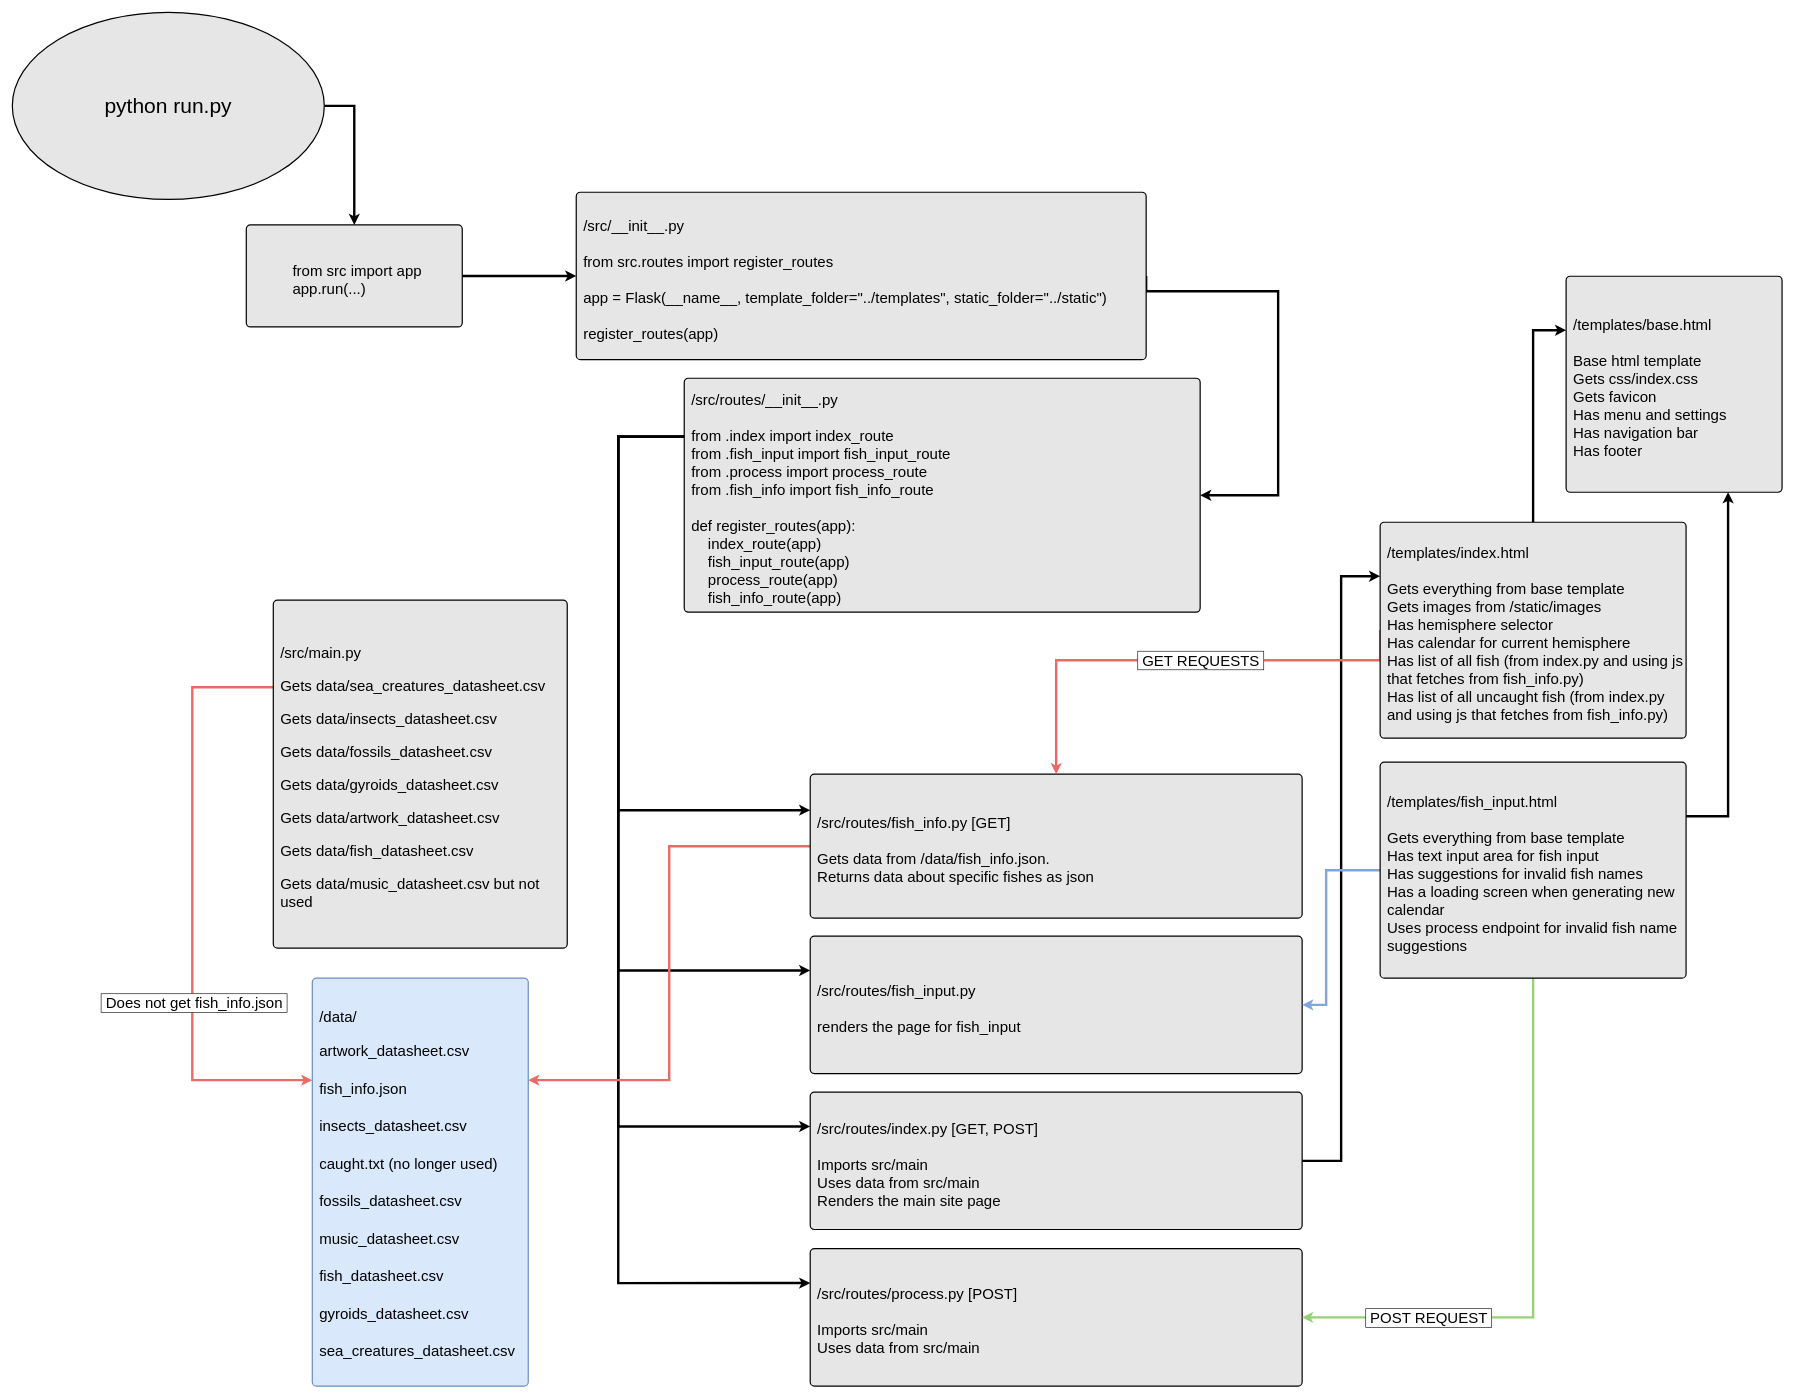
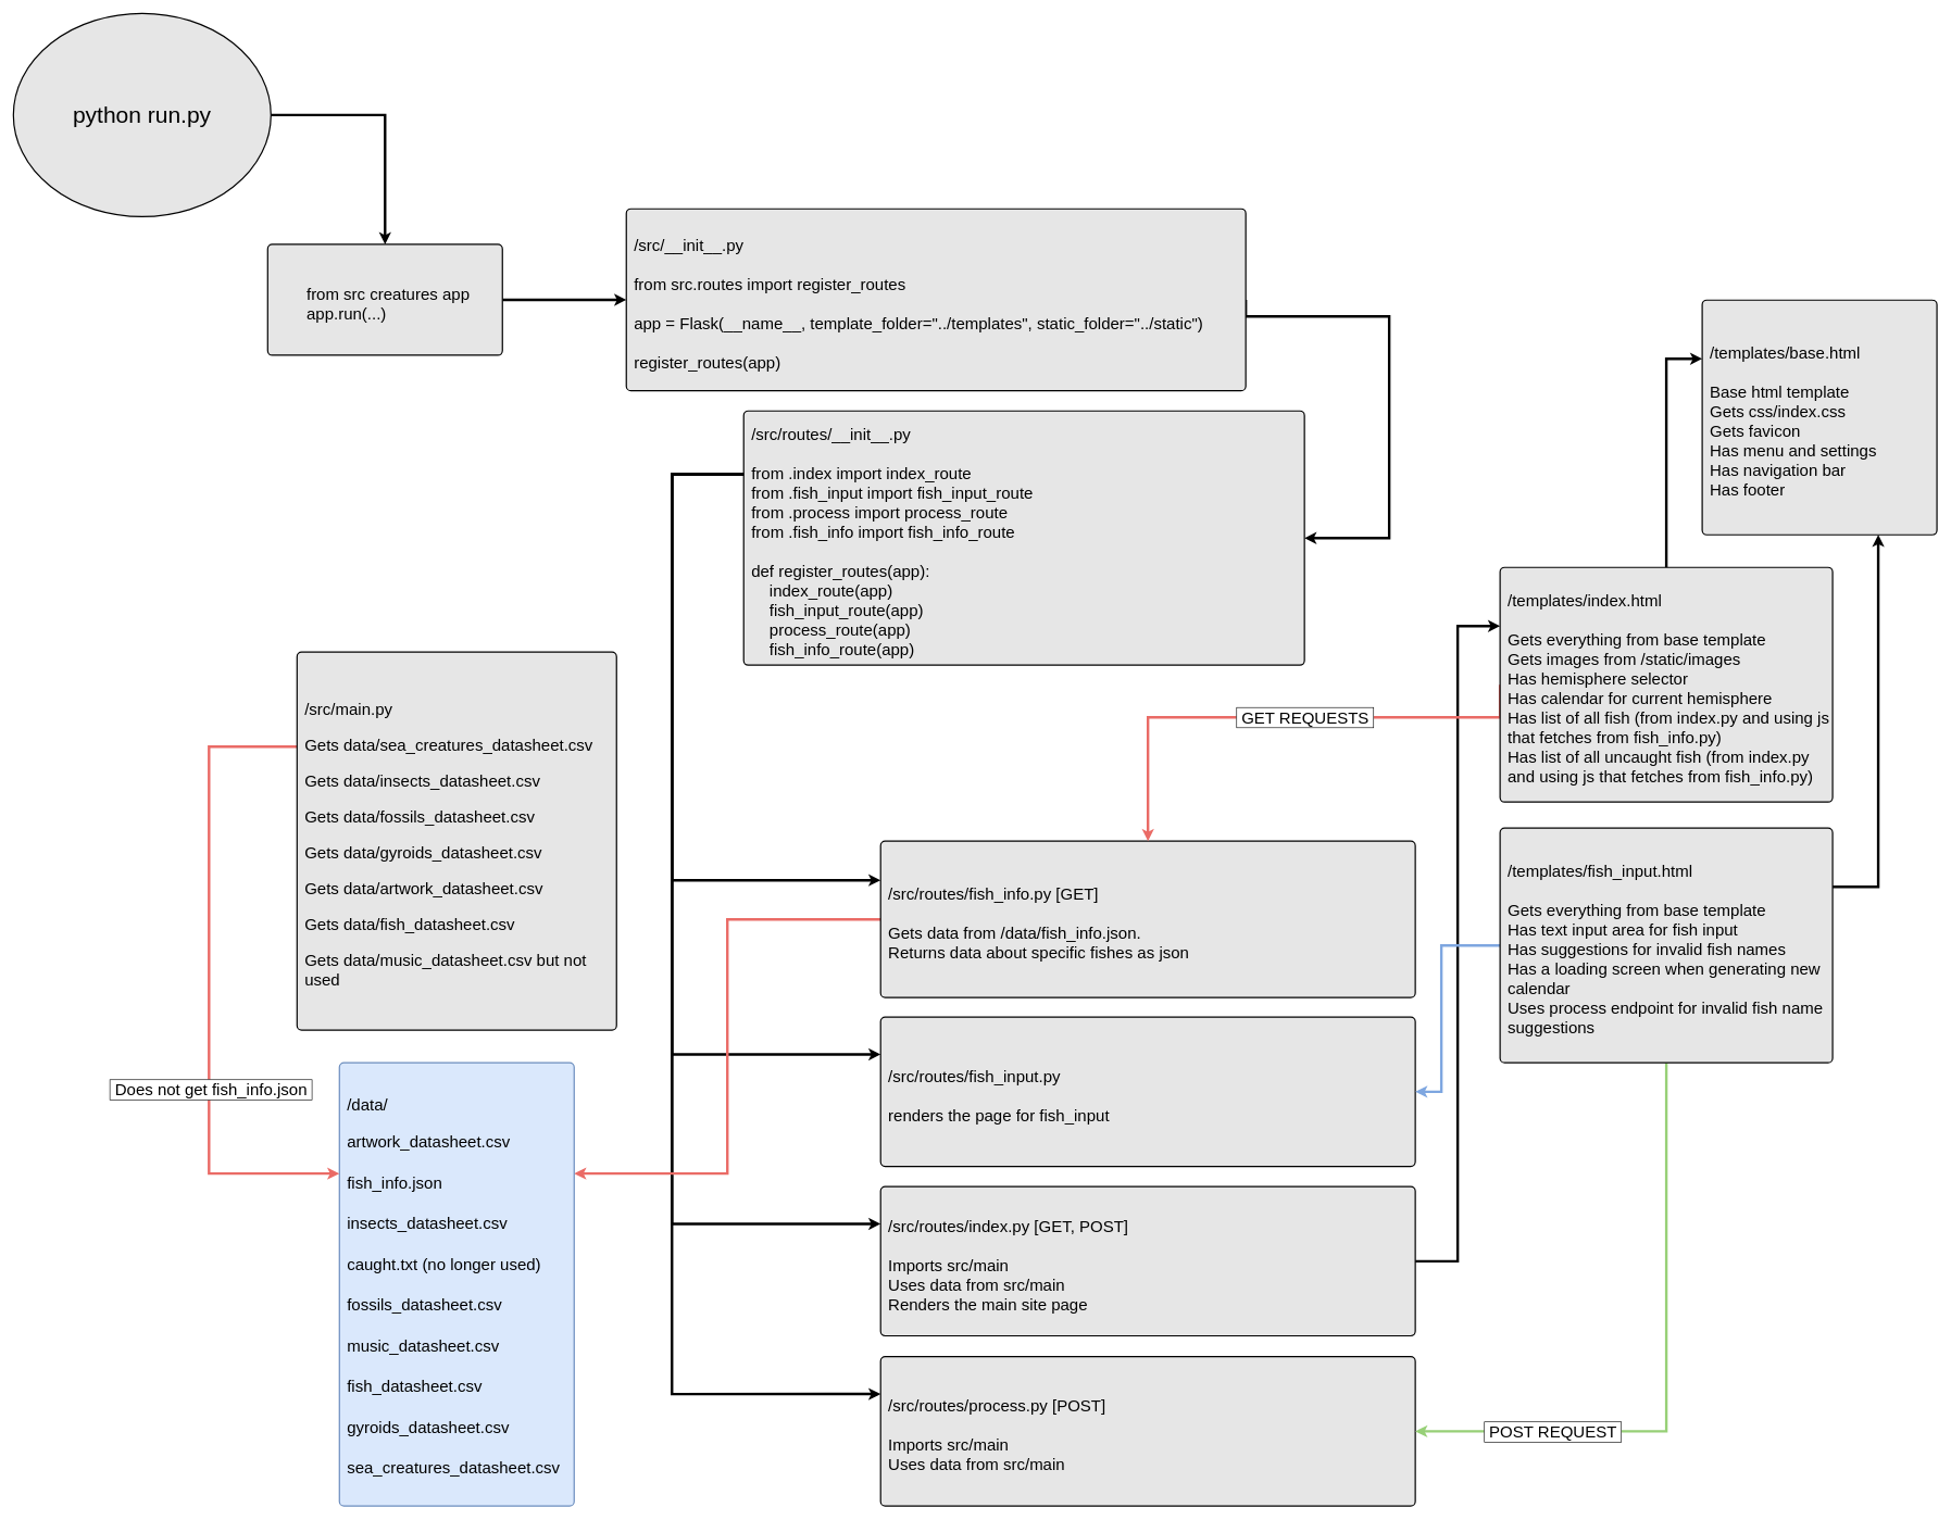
- <mxCell id="3" value="&lt;font style=&quot;font-size: 35px&quot;&gt;python run.py&lt;/font&gt;" style="strokeWidth=2;html=1;shape=mxgraph.flowchart.start_1;whiteSpace=wrap;fillColor=#E6E6E6;gradientColor=none;fontSize=25;align=center;" vertex="1" parent="1"><mxGeometry x="20" y="20" width="520" height="312" as="geometry" /></mxCell>
+ <mxCell id="3" value="&lt;font style=&quot;font-size: 35px&quot;&gt;python run.py&lt;/font&gt;" style="strokeWidth=2;html=1;shape=mxgraph.flowchart.start_1;whiteSpace=wrap;fillColor=#E6E6E6;gradientColor=none;fontSize=25;align=center;" vertex="1" parent="1"><mxGeometry x="20" y="20" width="395" height="312" as="geometry" /></mxCell>
- <mxCell id="7" value="&lt;div&gt;&lt;span&gt;from src import app&lt;/span&gt;&lt;/div&gt;&lt;div style=&quot;text-align: left&quot;&gt;&lt;span&gt;app.run(...)&lt;/span&gt;&lt;/div&gt;&lt;div&gt;&lt;/div&gt;&lt;div&gt;&lt;/div&gt;&lt;blockquote style=&quot;margin: 0 0 0 40px ; border: none ; padding: 0px&quot;&gt;&lt;/blockquote&gt;" style="rounded=1;whiteSpace=wrap;html=1;absoluteArcSize=1;arcSize=14;strokeWidth=2;fillColor=#E6E6E6;gradientColor=none;fontSize=25;align=center;spacingTop=10;spacingLeft=10;" vertex="1" parent="1"><mxGeometry x="410" y="374.5" width="360" height="170" as="geometry" /></mxCell>
+ <mxCell id="7" value="&lt;div&gt;&lt;span&gt;from src creatures app&lt;/span&gt;&lt;/div&gt;&lt;div style=&quot;text-align: left&quot;&gt;&lt;span&gt;app.run(...)&lt;/span&gt;&lt;/div&gt;&lt;div&gt;&lt;/div&gt;&lt;div&gt;&lt;/div&gt;&lt;blockquote style=&quot;margin: 0 0 0 40px ; border: none ; padding: 0px&quot;&gt;&lt;/blockquote&gt;" style="rounded=1;whiteSpace=wrap;html=1;absoluteArcSize=1;arcSize=14;strokeWidth=2;fillColor=#E6E6E6;gradientColor=none;fontSize=25;align=center;spacingTop=10;spacingLeft=10;" vertex="1" parent="1"><mxGeometry x="410" y="374.5" width="360" height="170" as="geometry" /></mxCell>
